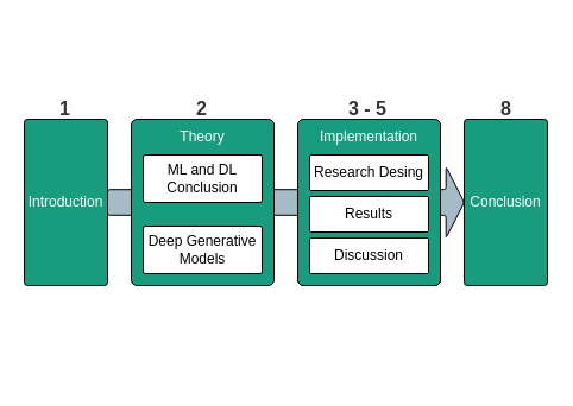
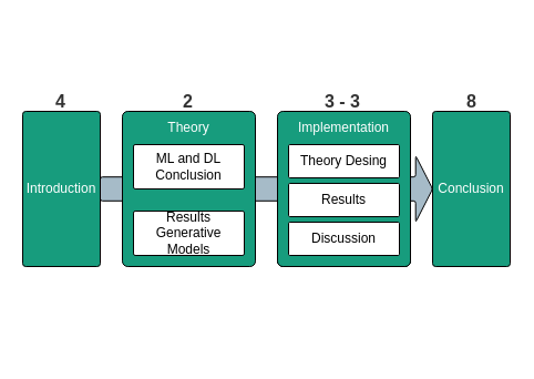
- <mxCell id="9" value="&lt;h1 style=&quot;font-size: 16px;&quot;&gt;&lt;font style=&quot;font-size: 16px;&quot;&gt;1&lt;/font&gt;&lt;/h1&gt;" style="text;html=1;strokeColor=none;fillColor=none;spacing=5;spacingTop=-20;whiteSpace=wrap;overflow=hidden;rounded=0;verticalAlign=top;fontSize=16;fontColor=#333333;" vertex="1" parent="1"><mxGeometry x="45" y="81" width="20" height="20" as="geometry" /></mxCell>
+ <mxCell id="9" value="&lt;h1 style=&quot;font-size: 16px;&quot;&gt;&lt;font style=&quot;font-size: 16px;&quot;&gt;4&lt;/font&gt;&lt;/h1&gt;" style="text;html=1;strokeColor=none;fillColor=none;spacing=5;spacingTop=-20;whiteSpace=wrap;overflow=hidden;rounded=0;verticalAlign=top;fontSize=16;fontColor=#333333;" vertex="1" parent="1"><mxGeometry x="45" y="81" width="20" height="20" as="geometry" /></mxCell>
- <mxCell id="11" value="&lt;h1 style=&quot;font-size: 16px;&quot;&gt;&lt;font style=&quot;font-size: 16px;&quot;&gt;3 - 5&lt;/font&gt;&lt;/h1&gt;" style="text;html=1;strokeColor=none;fillColor=none;spacing=5;spacingTop=-20;whiteSpace=wrap;overflow=hidden;rounded=0;verticalAlign=top;fontSize=16;fontColor=#333333;" vertex="1" parent="1"><mxGeometry x="287.5" y="81" width="45" height="20" as="geometry" /></mxCell>
+ <mxCell id="11" value="&lt;h1 style=&quot;font-size: 16px;&quot;&gt;&lt;font style=&quot;font-size: 16px;&quot;&gt;3 - 3&lt;/font&gt;&lt;/h1&gt;" style="text;html=1;strokeColor=none;fillColor=none;spacing=5;spacingTop=-20;whiteSpace=wrap;overflow=hidden;rounded=0;verticalAlign=top;fontSize=16;fontColor=#333333;" vertex="1" parent="1"><mxGeometry x="287.5" y="81" width="45" height="20" as="geometry" /></mxCell>
- <mxCell id="14" value="Research Desing" style="rounded=1;whiteSpace=wrap;html=1;fillColor=default;fontColor=default;arcSize=4;" vertex="1" parent="1"><mxGeometry x="260" y="130" width="100" height="30" as="geometry" /></mxCell>
+ <mxCell id="14" value="Theory Desing" style="rounded=1;whiteSpace=wrap;html=1;fillColor=default;fontColor=default;arcSize=4;" vertex="1" parent="1"><mxGeometry x="260" y="130" width="100" height="30" as="geometry" /></mxCell>
- <mxCell id="8" value="Deep Generative Models" style="rounded=1;whiteSpace=wrap;html=1;fillColor=default;fontColor=default;arcSize=4;" vertex="1" parent="1"><mxGeometry x="120" y="190" width="100" height="40" as="geometry" /></mxCell>
+ <mxCell id="8" value="Results Generative Models" style="rounded=1;whiteSpace=wrap;html=1;fillColor=default;fontColor=default;arcSize=4;" vertex="1" parent="1"><mxGeometry x="120" y="190" width="100" height="40" as="geometry" /></mxCell>
